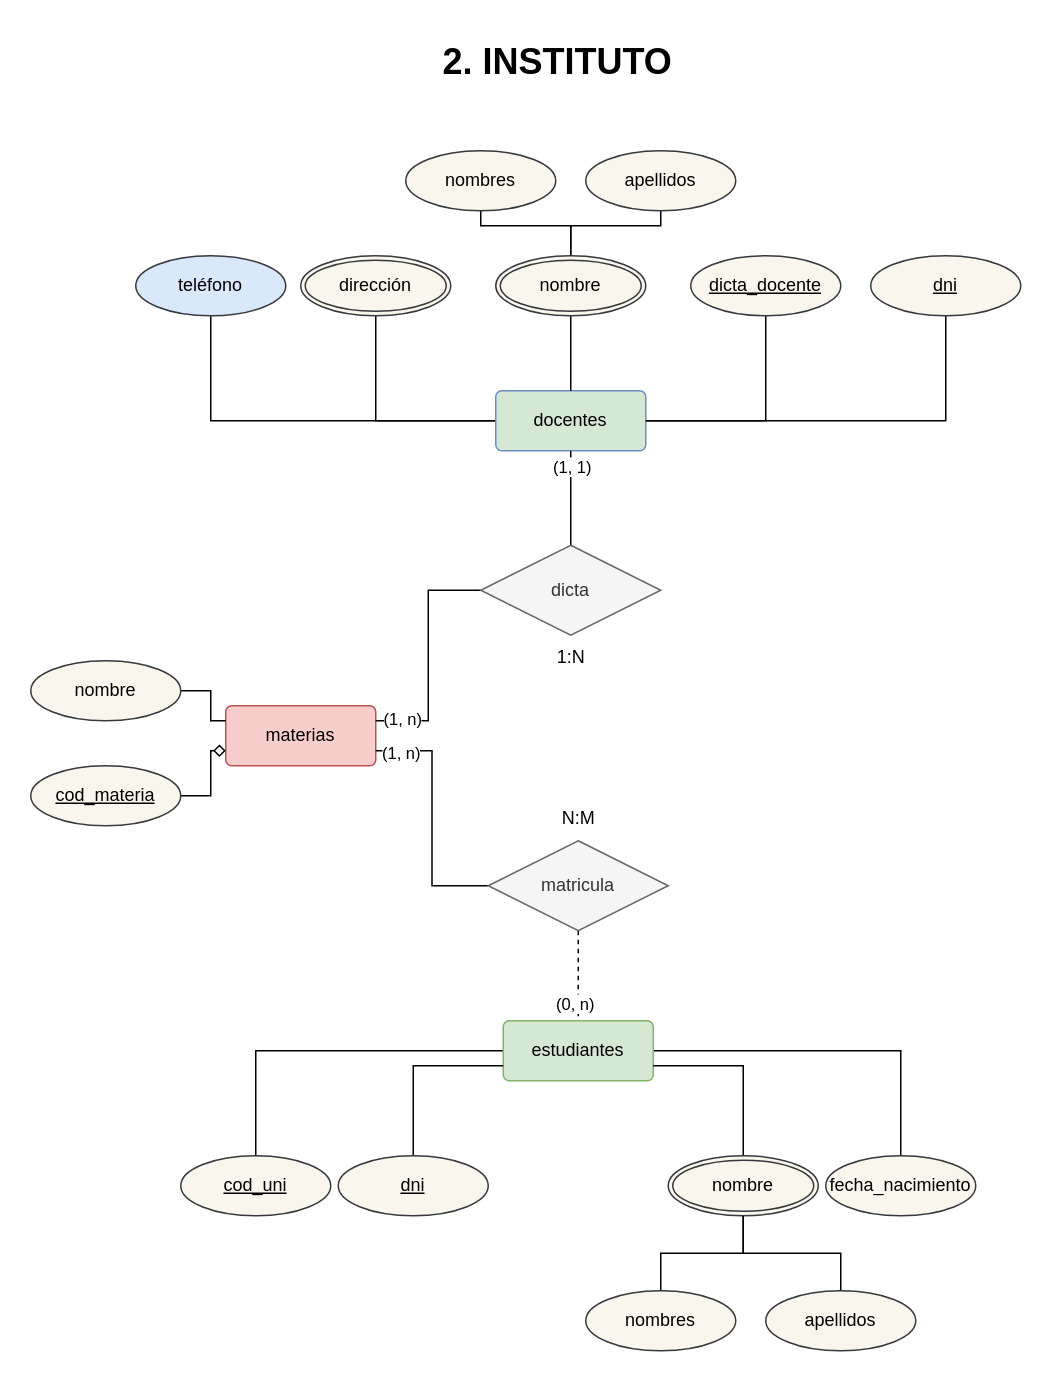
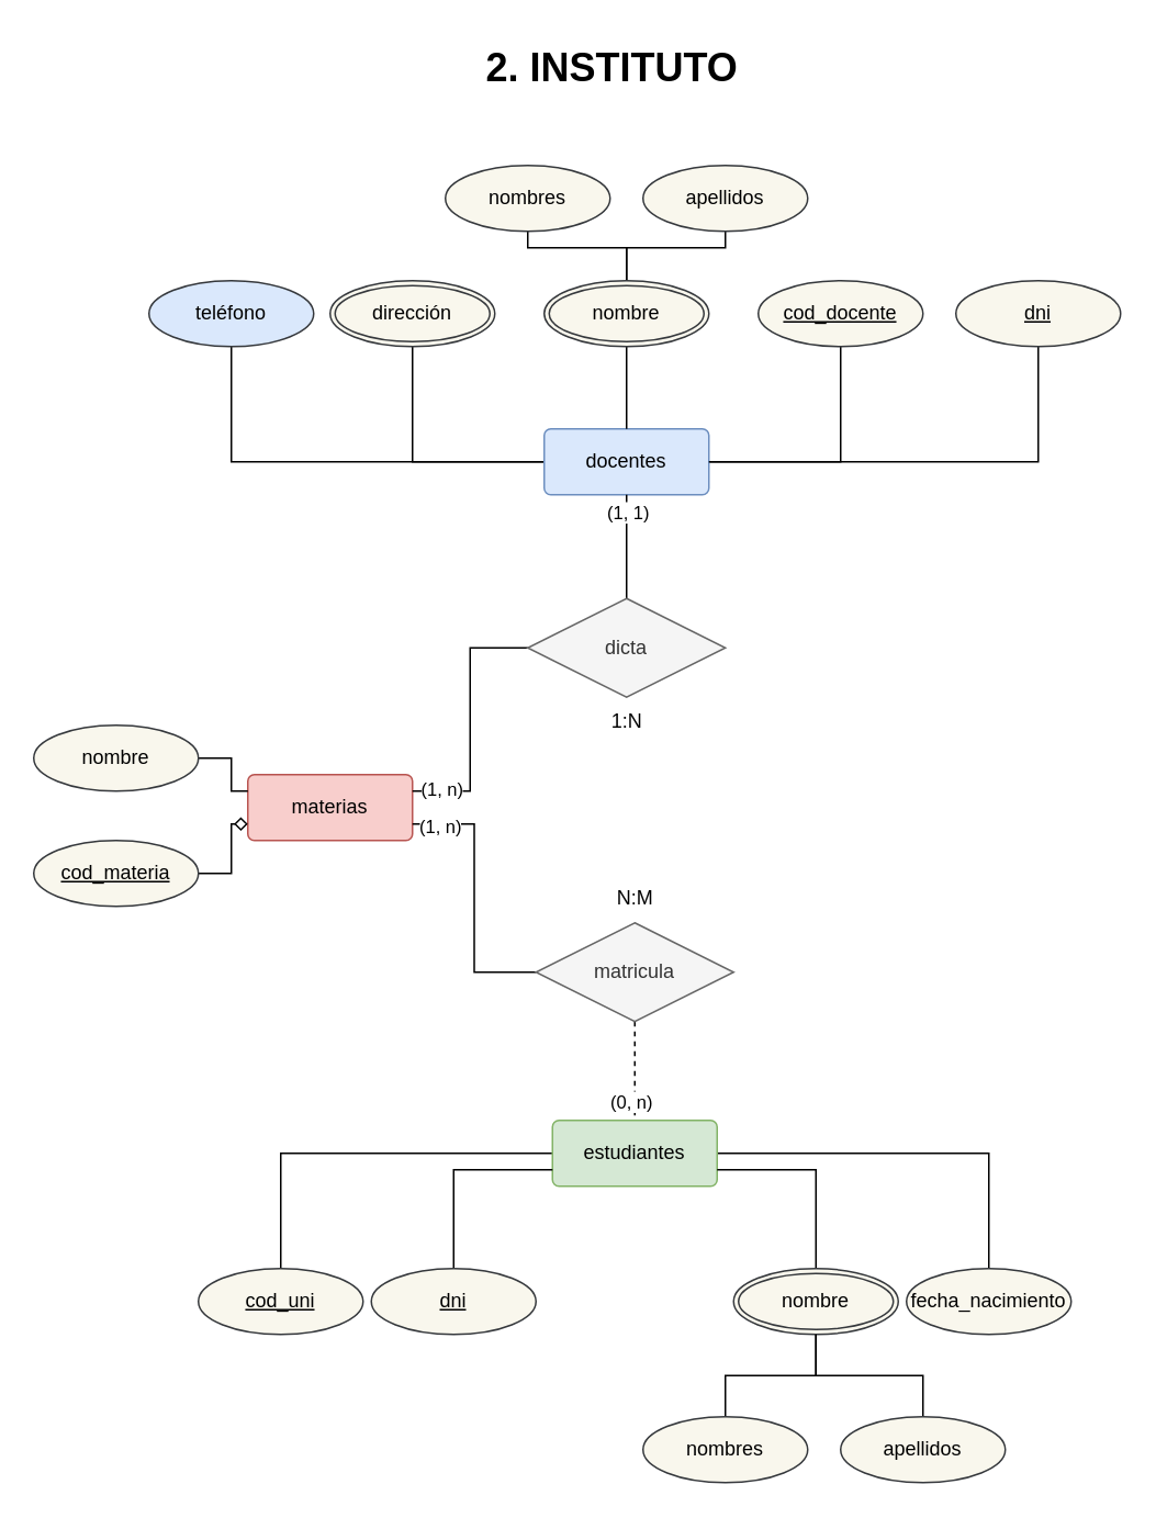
- <mxCell id="23" value="dicta_docente" style="ellipse;whiteSpace=wrap;html=1;align=center;fontStyle=4;fillColor=#f9f7ed;strokeColor=#36393d;" vertex="1" parent="1"><mxGeometry x="460" y="170" width="100" height="40" as="geometry" /></mxCell>
+ <mxCell id="23" value="cod_docente" style="ellipse;whiteSpace=wrap;html=1;align=center;fontStyle=4;fillColor=#f9f7ed;strokeColor=#36393d;" vertex="1" parent="1"><mxGeometry x="460" y="170" width="100" height="40" as="geometry" /></mxCell>
- <mxCell id="5" value="docentes" style="rounded=1;arcSize=10;whiteSpace=wrap;html=1;align=center;fillColor=#d5e8d4;strokeColor=#6c8ebf;" vertex="1" parent="1"><mxGeometry x="330" y="260" width="100" height="40" as="geometry" /></mxCell>
+ <mxCell id="5" value="docentes" style="rounded=1;arcSize=10;whiteSpace=wrap;html=1;align=center;fillColor=#dae8fc;strokeColor=#6c8ebf;" vertex="1" parent="1"><mxGeometry x="330" y="260" width="100" height="40" as="geometry" /></mxCell>
